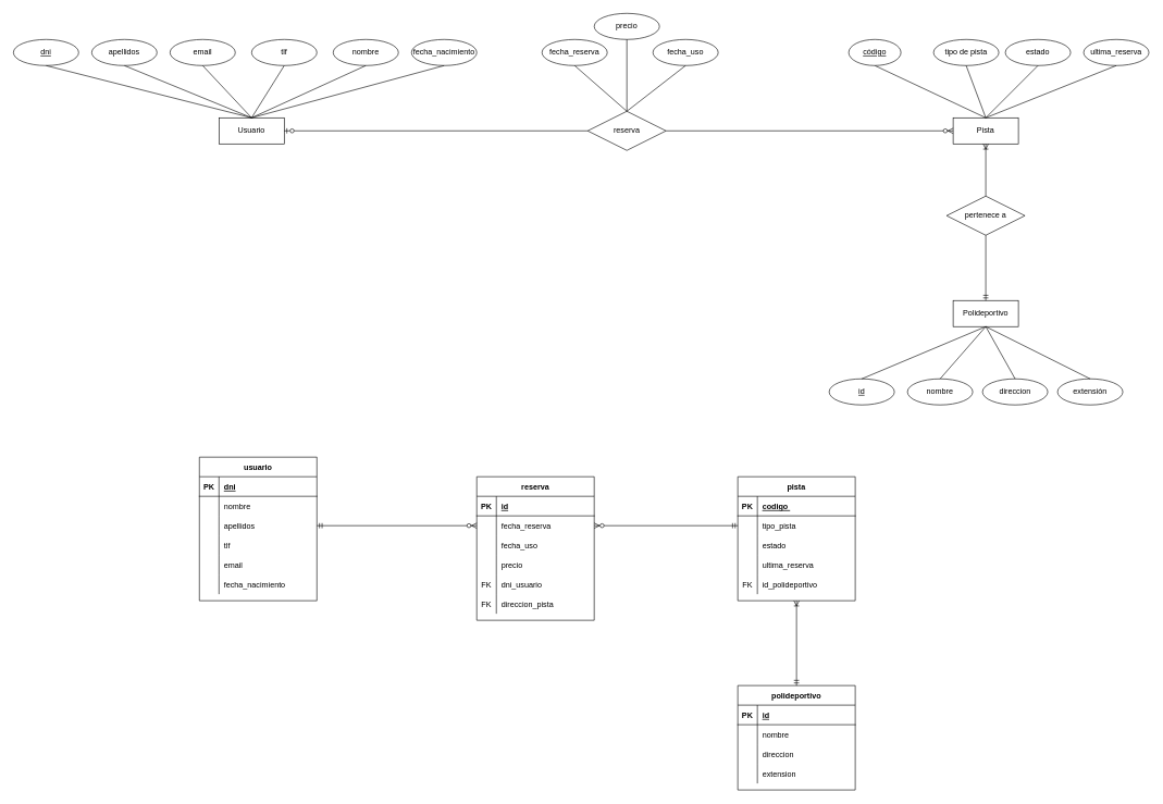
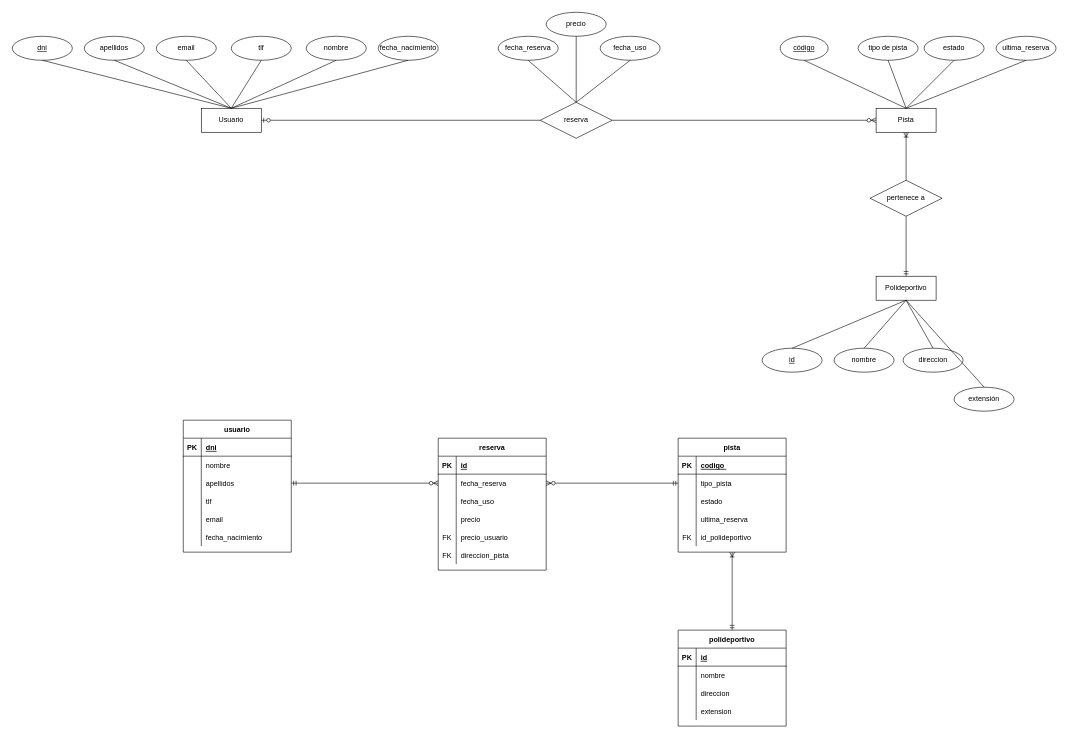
- <mxCell id="18" value="extensión" style="ellipse;whiteSpace=wrap;html=1;align=center;" vertex="1" parent="1"><mxGeometry x="1620" y="580" width="100" height="40" as="geometry" /></mxCell>
+ <mxCell id="18" value="extensión" style="ellipse;whiteSpace=wrap;html=1;align=center;" vertex="1" parent="1"><mxGeometry x="1590" y="645" width="100" height="40" as="geometry" /></mxCell>
- <mxCell id="108" value="dni_usuario" style="shape=partialRectangle;connectable=0;fillColor=none;top=0;left=0;bottom=0;right=0;align=left;spacingLeft=6;fontStyle=0;overflow=hidden;" vertex="1" parent="106"><mxGeometry x="30" width="150" height="30" as="geometry"><mxRectangle width="150" height="30" as="alternateBounds" /></mxGeometry></mxCell>
+ <mxCell id="108" value="precio_usuario" style="shape=partialRectangle;connectable=0;fillColor=none;top=0;left=0;bottom=0;right=0;align=left;spacingLeft=6;fontStyle=0;overflow=hidden;" vertex="1" parent="106"><mxGeometry x="30" width="150" height="30" as="geometry"><mxRectangle width="150" height="30" as="alternateBounds" /></mxGeometry></mxCell>
